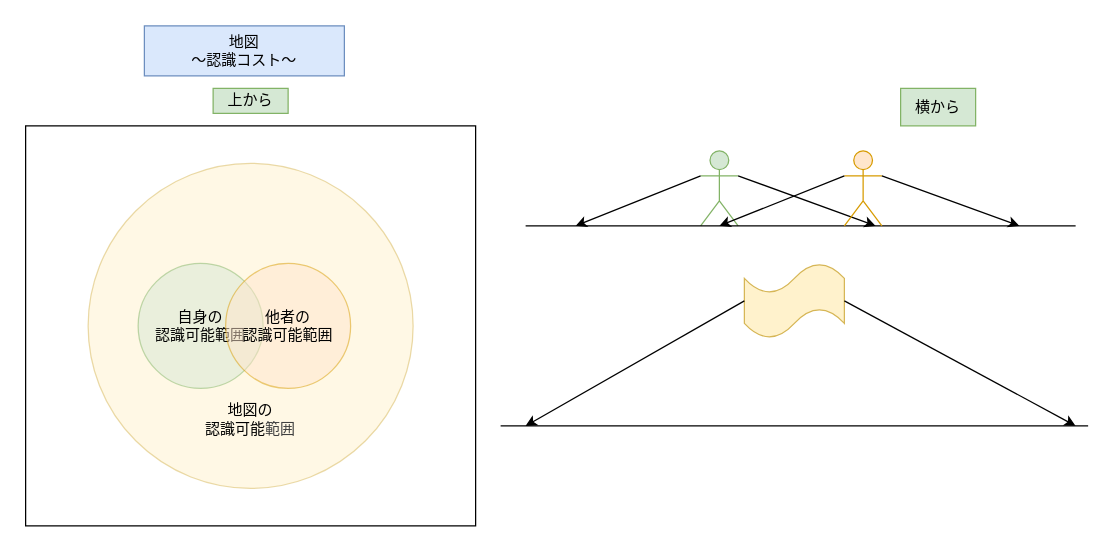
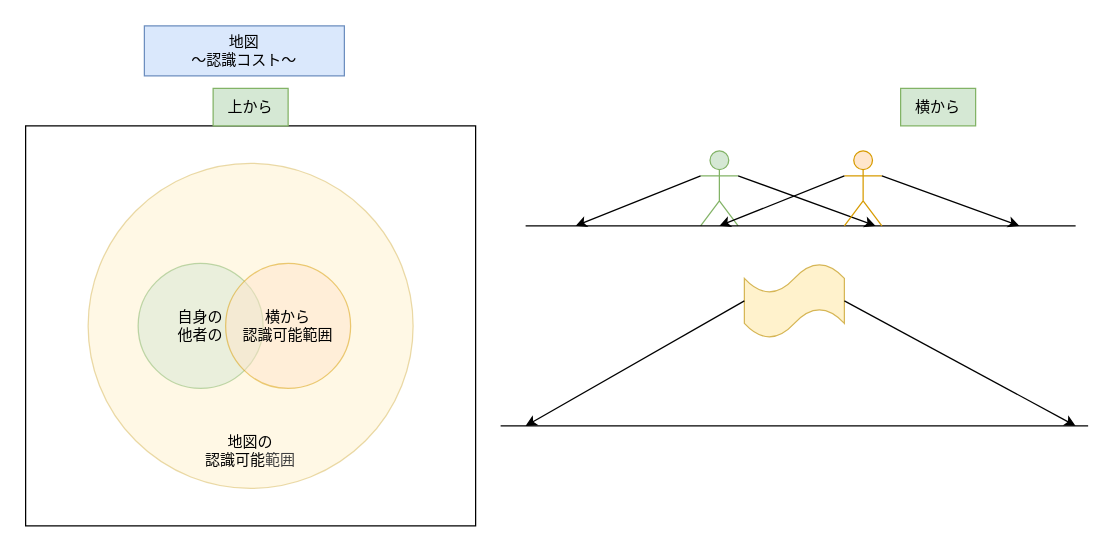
- <mxCell id="5" value="上から" style="text;html=1;align=center;verticalAlign=middle;whiteSpace=wrap;rounded=0;fillColor=#d5e8d4;strokeColor=#82b366;" parent="1" vertex="1"><mxGeometry x="170" y="70" width="60" height="20" as="geometry" /></mxCell>
+ <mxCell id="5" value="上から" style="text;html=1;align=center;verticalAlign=middle;whiteSpace=wrap;rounded=0;fillColor=#d5e8d4;strokeColor=#82b366;" parent="1" vertex="1"><mxGeometry x="170" y="70" width="60" height="30" as="geometry" /></mxCell>
- <mxCell id="6" value="自身の&lt;div&gt;認識可能範囲&lt;/div&gt;" style="ellipse;whiteSpace=wrap;html=1;aspect=fixed;opacity=50;fillColor=#d5e8d4;strokeColor=#82b366;" parent="1" vertex="1"><mxGeometry x="110" y="210" width="100" height="100" as="geometry" /></mxCell>
+ <mxCell id="6" value="自身の&lt;div&gt;他者の&lt;/div&gt;" style="ellipse;whiteSpace=wrap;html=1;aspect=fixed;opacity=50;fillColor=#d5e8d4;strokeColor=#82b366;" parent="1" vertex="1"><mxGeometry x="110" y="210" width="100" height="100" as="geometry" /></mxCell>
- <mxCell id="17" value="他者の&lt;div&gt;認識可能範囲&lt;/div&gt;" style="ellipse;whiteSpace=wrap;html=1;aspect=fixed;opacity=50;fillColor=#ffe6cc;strokeColor=#d79b00;" parent="1" vertex="1"><mxGeometry x="180" y="210" width="100" height="100" as="geometry" /></mxCell>
+ <mxCell id="17" value="横から&lt;div&gt;認識可能範囲&lt;/div&gt;" style="ellipse;whiteSpace=wrap;html=1;aspect=fixed;opacity=50;fillColor=#ffe6cc;strokeColor=#d79b00;" parent="1" vertex="1"><mxGeometry x="180" y="210" width="100" height="100" as="geometry" /></mxCell>
- <mxCell id="7" value="地図の&lt;div&gt;認識可能&lt;span style=&quot;color: rgb(63, 63, 63); background-color: transparent;&quot;&gt;範囲&lt;/span&gt;&lt;/div&gt;" style="text;html=1;align=center;verticalAlign=middle;whiteSpace=wrap;rounded=0;" parent="1" vertex="1"><mxGeometry x="160" y="320" width="80" height="30" as="geometry" /></mxCell>
+ <mxCell id="7" value="地図の&lt;div&gt;認識可能&lt;span style=&quot;color: rgb(63, 63, 63); background-color: transparent;&quot;&gt;範囲&lt;/span&gt;&lt;/div&gt;" style="text;html=1;align=center;verticalAlign=middle;whiteSpace=wrap;rounded=0;" parent="1" vertex="1"><mxGeometry x="160" y="345" width="80" height="30" as="geometry" /></mxCell>
